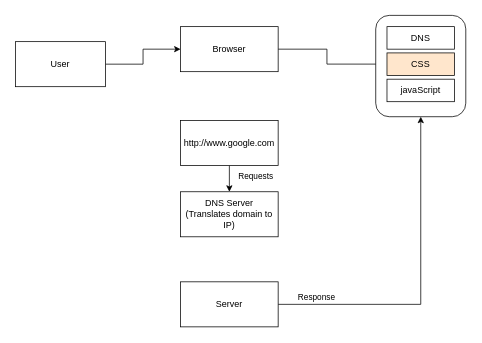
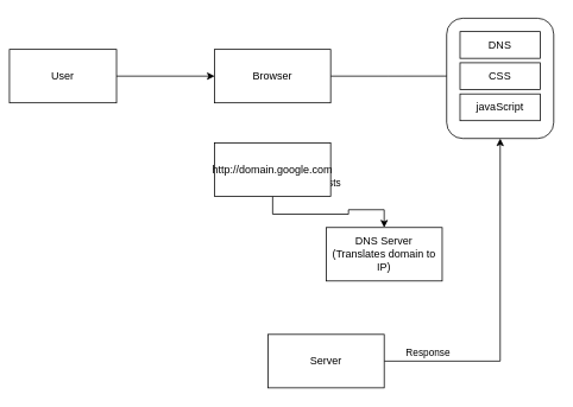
- <mxCell id="5" value="Browser" style="rounded=0;whiteSpace=wrap;html=1;" vertex="1" parent="1"><mxGeometry x="240" y="35" width="130" height="60" as="geometry" /></mxCell>
+ <mxCell id="5" value="Browser" style="rounded=0;whiteSpace=wrap;html=1;" vertex="1" parent="1"><mxGeometry x="240" y="55" width="130" height="60" as="geometry" /></mxCell>
- <mxCell id="3" value="User" style="rounded=0;whiteSpace=wrap;html=1;" vertex="1" parent="1"><mxGeometry x="20" y="55" width="120" height="60" as="geometry" /></mxCell>
+ <mxCell id="3" value="User" style="rounded=0;whiteSpace=wrap;html=1;" vertex="1" parent="1"><mxGeometry x="10" y="55" width="120" height="60" as="geometry" /></mxCell>
- <mxCell id="8" value="CSS" style="rounded=0;whiteSpace=wrap;html=1;fillColor=#ffe6cc;" vertex="1" parent="1"><mxGeometry x="515" y="70" width="90" height="30" as="geometry" /></mxCell>
+ <mxCell id="8" value="CSS" style="rounded=0;whiteSpace=wrap;html=1;" vertex="1" parent="1"><mxGeometry x="515" y="70" width="90" height="30" as="geometry" /></mxCell>
- <mxCell id="11" value="http://www.google.com" style="rounded=0;whiteSpace=wrap;html=1;" vertex="1" parent="1"><mxGeometry x="240" y="160" width="130" height="60" as="geometry" /></mxCell>
+ <mxCell id="11" value="http://domain.google.com" style="rounded=0;whiteSpace=wrap;html=1;" vertex="1" parent="1"><mxGeometry x="240" y="160" width="130" height="60" as="geometry" /></mxCell>
- <mxCell id="12" value="DNS Server&lt;br&gt;(Translates domain to IP)" style="rounded=0;whiteSpace=wrap;html=1;" vertex="1" parent="1"><mxGeometry x="240" y="255" width="130" height="60" as="geometry" /></mxCell>
+ <mxCell id="12" value="DNS Server&lt;br&gt;(Translates domain to IP)" style="rounded=0;whiteSpace=wrap;html=1;" vertex="1" parent="1"><mxGeometry x="365" y="255" width="130" height="60" as="geometry" /></mxCell>
- <mxCell id="15" value="Server" style="rounded=0;whiteSpace=wrap;html=1;" vertex="1" parent="1"><mxGeometry x="240" y="375" width="130" height="60" as="geometry" /></mxCell>
+ <mxCell id="15" value="Server" style="rounded=0;whiteSpace=wrap;html=1;" vertex="1" parent="1"><mxGeometry x="300" y="375" width="130" height="60" as="geometry" /></mxCell>
